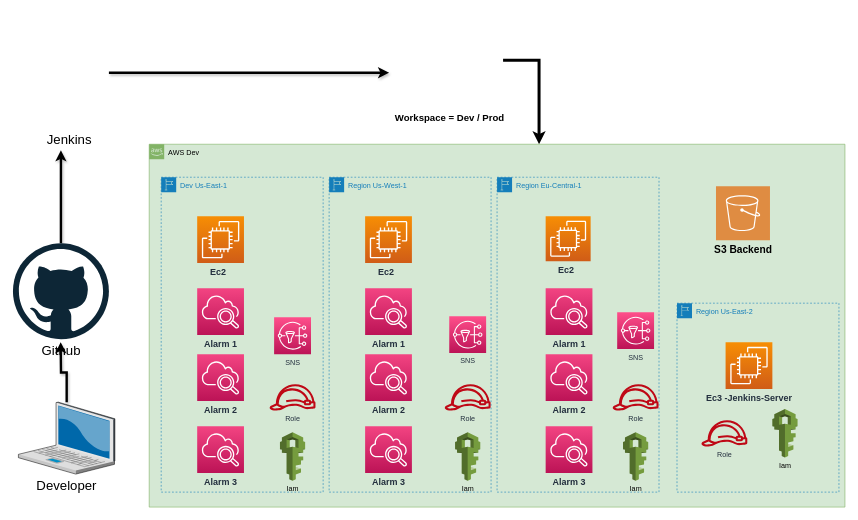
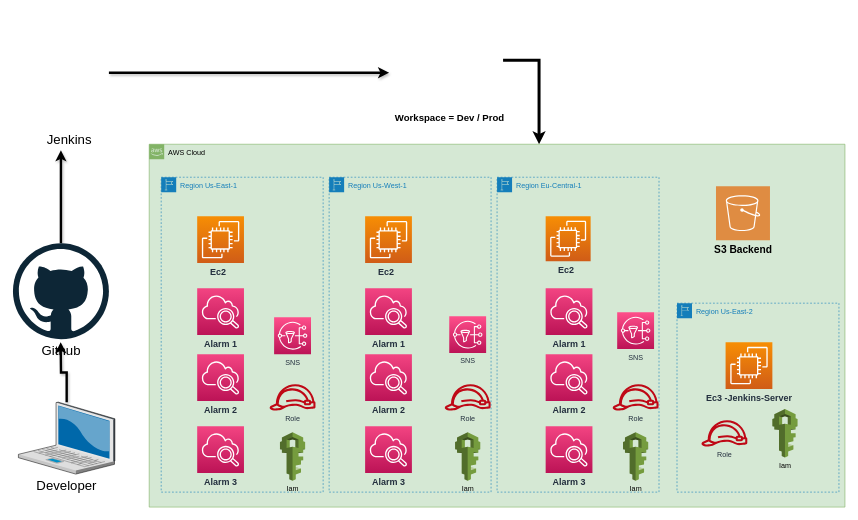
- <mxCell id="10" value="AWS Dev" style="points=[[0,0],[0.25,0],[0.5,0],[0.75,0],[1,0],[1,0.25],[1,0.5],[1,0.75],[1,1],[0.75,1],[0.5,1],[0.25,1],[0,1],[0,0.75],[0,0.5],[0,0.25]];outlineConnect=0;html=1;whiteSpace=wrap;fontSize=12;fontStyle=0;container=1;pointerEvents=0;collapsible=0;recursiveResize=0;shape=mxgraph.aws4.group;grIcon=mxgraph.aws4.group_aws_cloud_alt;strokeColor=#82b366;fillColor=#d5e8d4;verticalAlign=top;align=left;spacingLeft=30;dashed=0;" parent="1" vertex="1"><mxGeometry x="248" y="240" width="1160" height="605" as="geometry" /></mxCell>
+ <mxCell id="10" value="AWS Cloud" style="points=[[0,0],[0.25,0],[0.5,0],[0.75,0],[1,0],[1,0.25],[1,0.5],[1,0.75],[1,1],[0.75,1],[0.5,1],[0.25,1],[0,1],[0,0.75],[0,0.5],[0,0.25]];outlineConnect=0;html=1;whiteSpace=wrap;fontSize=12;fontStyle=0;container=1;pointerEvents=0;collapsible=0;recursiveResize=0;shape=mxgraph.aws4.group;grIcon=mxgraph.aws4.group_aws_cloud_alt;strokeColor=#82b366;fillColor=#d5e8d4;verticalAlign=top;align=left;spacingLeft=30;dashed=0;" parent="1" vertex="1"><mxGeometry x="248" y="240" width="1160" height="605" as="geometry" /></mxCell>
- <mxCell id="11" value="Dev Us-East-1" style="points=[[0,0],[0.25,0],[0.5,0],[0.75,0],[1,0],[1,0.25],[1,0.5],[1,0.75],[1,1],[0.75,1],[0.5,1],[0.25,1],[0,1],[0,0.75],[0,0.5],[0,0.25]];outlineConnect=0;gradientColor=none;html=1;whiteSpace=wrap;fontSize=12;fontStyle=0;container=1;pointerEvents=0;collapsible=0;recursiveResize=0;shape=mxgraph.aws4.group;grIcon=mxgraph.aws4.group_region;strokeColor=#147EBA;fillColor=none;verticalAlign=top;align=left;spacingLeft=30;fontColor=#147EBA;dashed=1;" parent="10" vertex="1"><mxGeometry x="20" y="55" width="270" height="525" as="geometry" /></mxCell>
+ <mxCell id="11" value="Region Us-East-1" style="points=[[0,0],[0.25,0],[0.5,0],[0.75,0],[1,0],[1,0.25],[1,0.5],[1,0.75],[1,1],[0.75,1],[0.5,1],[0.25,1],[0,1],[0,0.75],[0,0.5],[0,0.25]];outlineConnect=0;gradientColor=none;html=1;whiteSpace=wrap;fontSize=12;fontStyle=0;container=1;pointerEvents=0;collapsible=0;recursiveResize=0;shape=mxgraph.aws4.group;grIcon=mxgraph.aws4.group_region;strokeColor=#147EBA;fillColor=none;verticalAlign=top;align=left;spacingLeft=30;fontColor=#147EBA;dashed=1;" parent="10" vertex="1"><mxGeometry x="20" y="55" width="270" height="525" as="geometry" /></mxCell>
